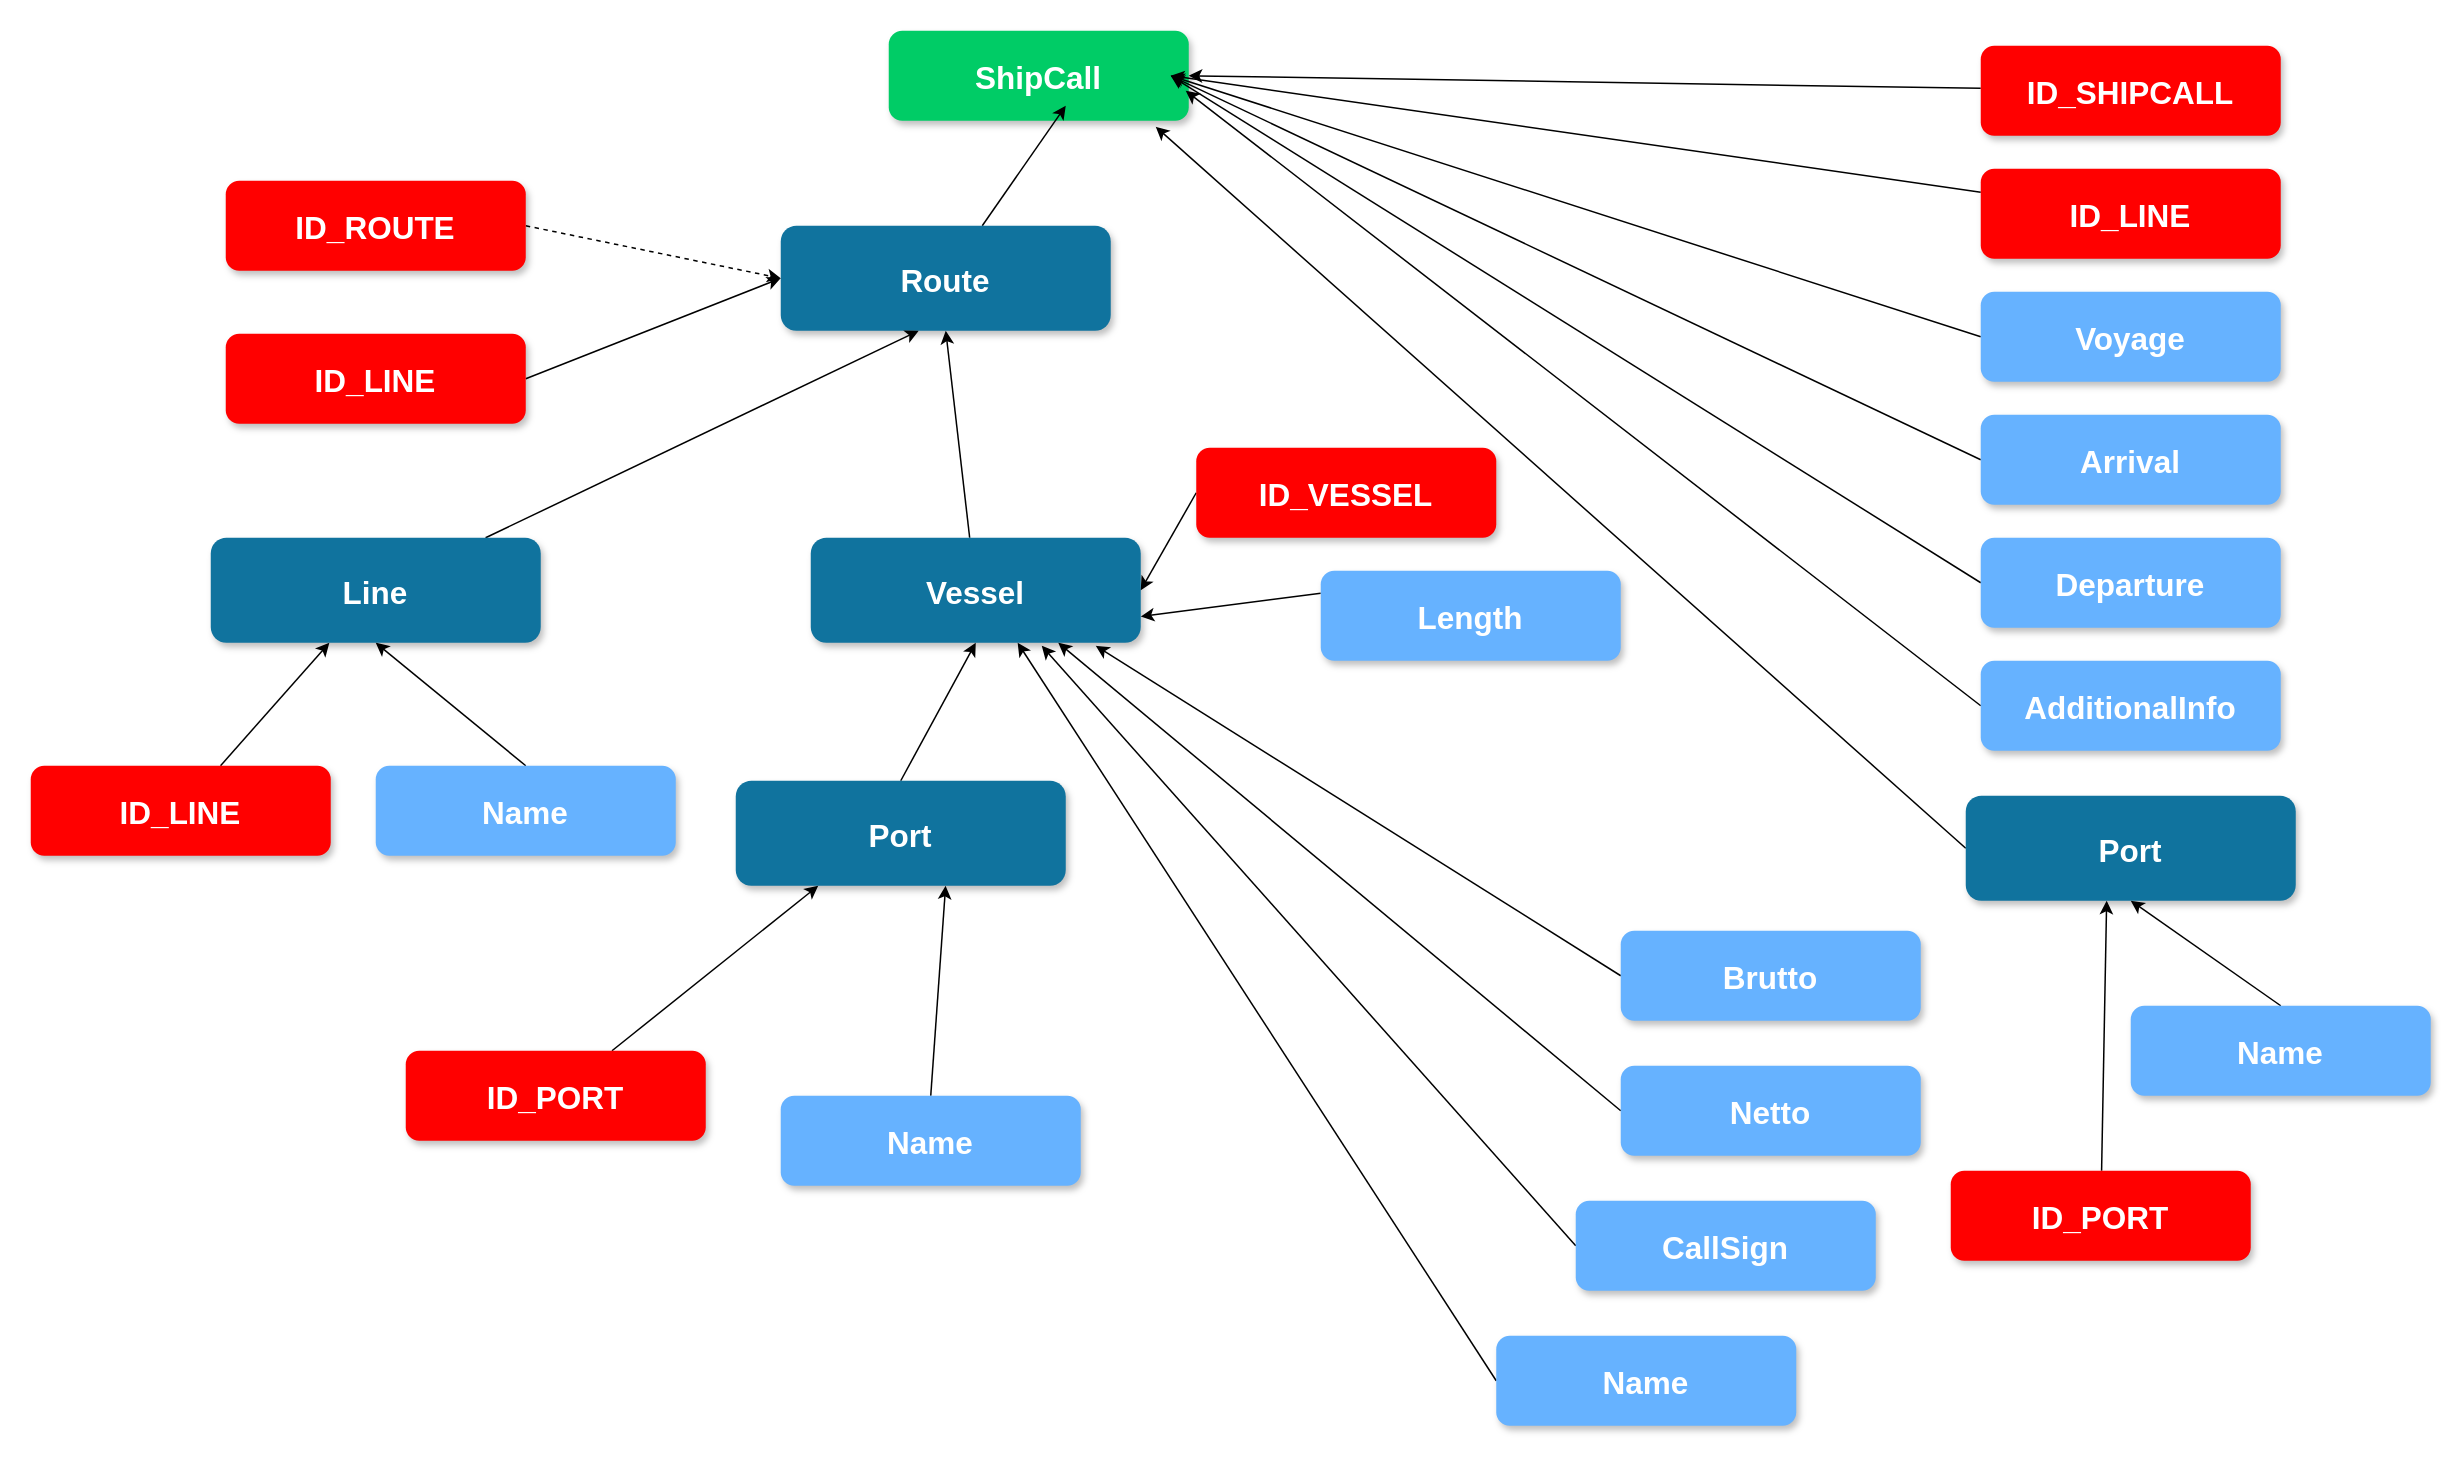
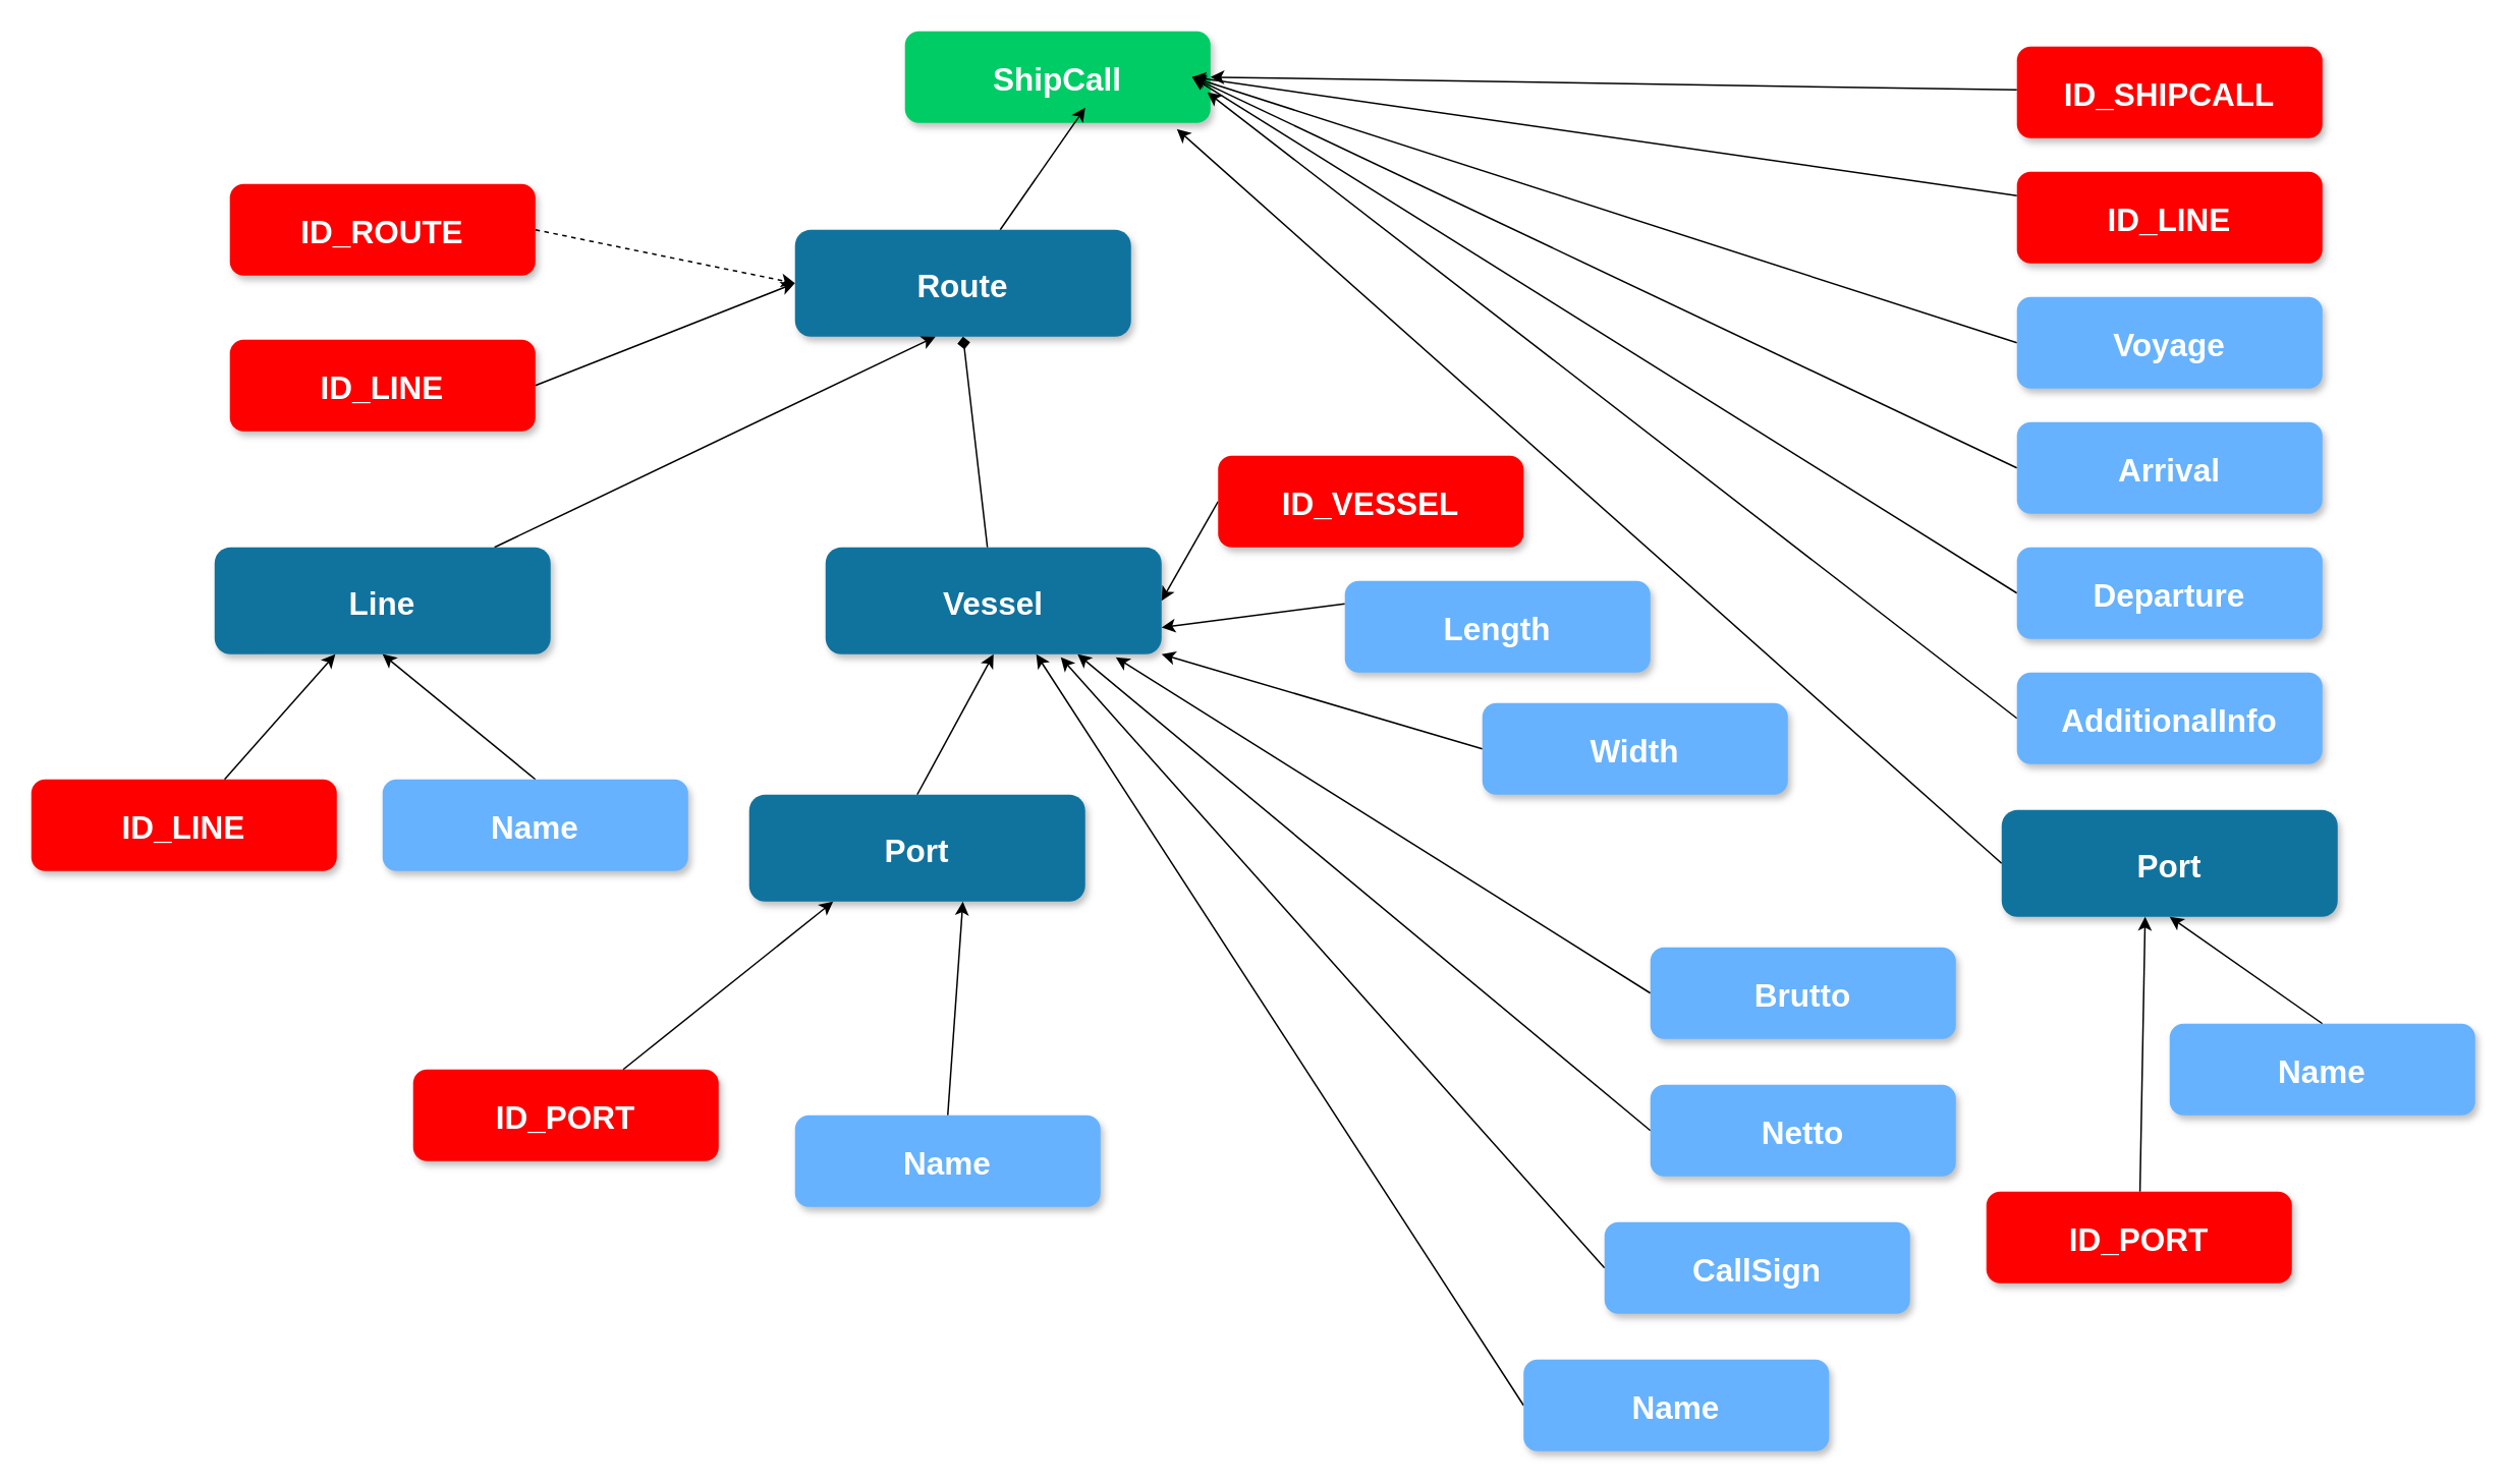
- <mxCell id="24" style="edgeStyle=none;rounded=0;orthogonalLoop=1;jettySize=auto;html=1;entryX=0.5;entryY=1;entryDx=0;entryDy=0;" parent="1" source="25" target="4" edge="1"><mxGeometry relative="1" as="geometry" /></mxCell>
+ <mxCell id="24" style="edgeStyle=none;rounded=0;orthogonalLoop=1;jettySize=auto;html=1;entryX=0.5;entryY=1;entryDx=0;entryDy=0;endArrow=diamond;" parent="1" source="25" target="4" edge="1"><mxGeometry relative="1" as="geometry" /></mxCell>
+ <mxCell id="46" style="edgeStyle=none;rounded=0;orthogonalLoop=1;jettySize=auto;html=1;exitX=0;exitY=0.5;exitDx=0;exitDy=0;entryX=1;entryY=1;entryDx=0;entryDy=0;" parent="1" source="47" target="25" edge="1"><mxGeometry relative="1" as="geometry" /></mxCell>
+ <mxCell id="47" value="Width" style="rounded=1;fillColor=#66B2FF;strokeColor=none;shadow=1;gradientColor=none;fontStyle=1;fontColor=#FFFFFF;fontSize=21&#10;;" parent="1" vertex="1"><mxGeometry x="970" y="460" width="200" height="60" as="geometry" /></mxCell>
